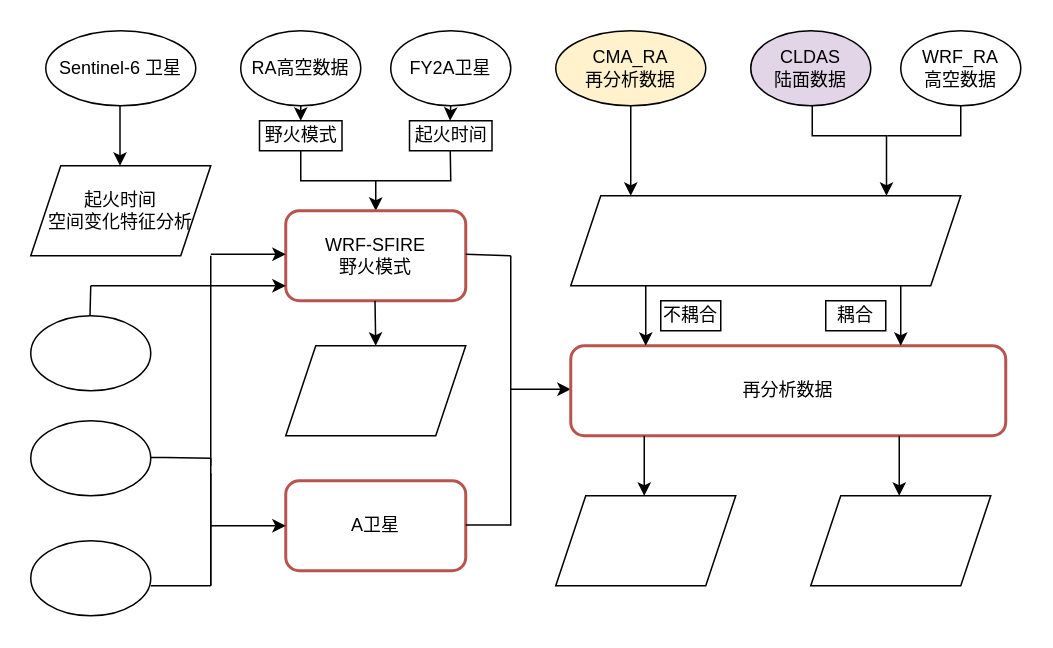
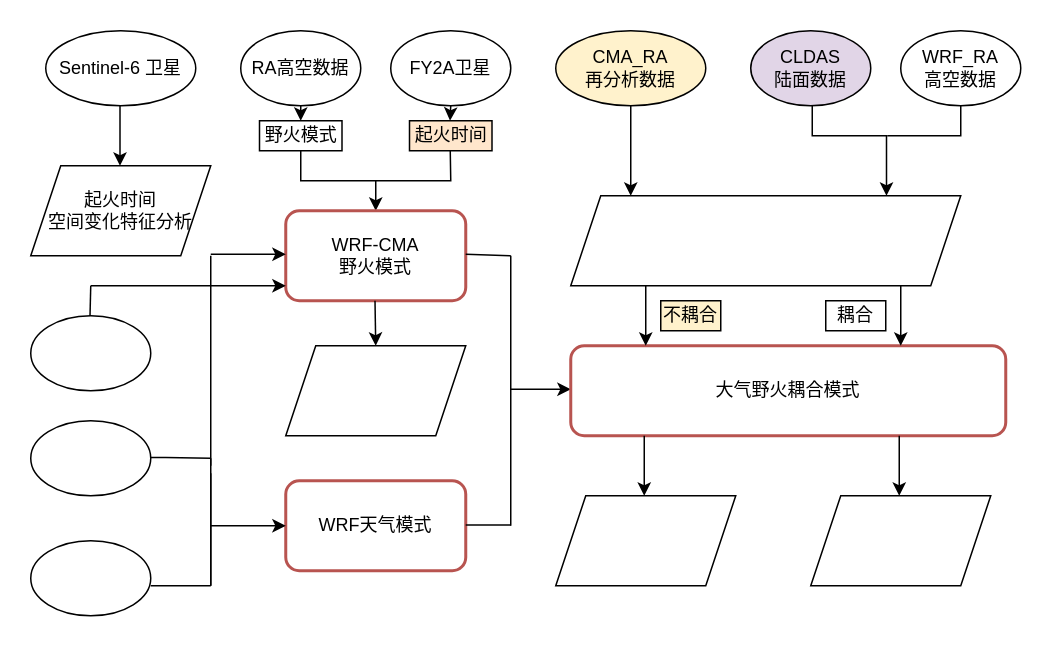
- <mxCell id="48" value="起火时间" style="rounded=0;whiteSpace=wrap;html=1;" vertex="1" parent="1"><mxGeometry x="272.5" y="80" width="55" height="20" as="geometry" /></mxCell>
+ <mxCell id="48" value="起火时间" style="rounded=0;whiteSpace=wrap;html=1;fillColor=#ffe6cc;" vertex="1" parent="1"><mxGeometry x="272.5" y="80" width="55" height="20" as="geometry" /></mxCell>
- <mxCell id="7" value="WRF-SFIRE&lt;br&gt;野火模式" style="rounded=1;whiteSpace=wrap;html=1;fillColor=none;strokeColor=#B85450;strokeWidth=2;" parent="1" vertex="1"><mxGeometry x="190" y="140" width="120" height="60" as="geometry" /></mxCell>
+ <mxCell id="7" value="WRF-CMA&lt;br&gt;野火模式" style="rounded=1;whiteSpace=wrap;html=1;fillColor=none;strokeColor=#B85450;strokeWidth=2;" parent="1" vertex="1"><mxGeometry x="190" y="140" width="120" height="60" as="geometry" /></mxCell>
- <mxCell id="43" value="不耦合" style="rounded=0;whiteSpace=wrap;html=1;" parent="1" vertex="1"><mxGeometry x="440" y="200" width="40" height="20" as="geometry" /></mxCell>
+ <mxCell id="43" value="不耦合" style="rounded=0;whiteSpace=wrap;html=1;fillColor=#fff2cc;" parent="1" vertex="1"><mxGeometry x="440" y="200" width="40" height="20" as="geometry" /></mxCell>
- <mxCell id="29" value="再分析数据" style="rounded=1;whiteSpace=wrap;html=1;fillColor=none;strokeColor=#B85450;strokeWidth=2;" parent="1" vertex="1"><mxGeometry x="380" y="230" width="290" height="60" as="geometry" /></mxCell>
+ <mxCell id="29" value="大气野火耦合模式" style="rounded=1;whiteSpace=wrap;html=1;fillColor=none;strokeColor=#B85450;strokeWidth=2;" parent="1" vertex="1"><mxGeometry x="380" y="230" width="290" height="60" as="geometry" /></mxCell>
- <mxCell id="15" value="A卫星" style="rounded=1;whiteSpace=wrap;html=1;fillColor=none;strokeColor=#B85450;strokeWidth=2;" parent="1" vertex="1"><mxGeometry x="190" y="320" width="120" height="60" as="geometry" /></mxCell>
+ <mxCell id="15" value="WRF天气模式" style="rounded=1;whiteSpace=wrap;html=1;fillColor=none;strokeColor=#B85450;strokeWidth=2;" parent="1" vertex="1"><mxGeometry x="190" y="320" width="120" height="60" as="geometry" /></mxCell>
